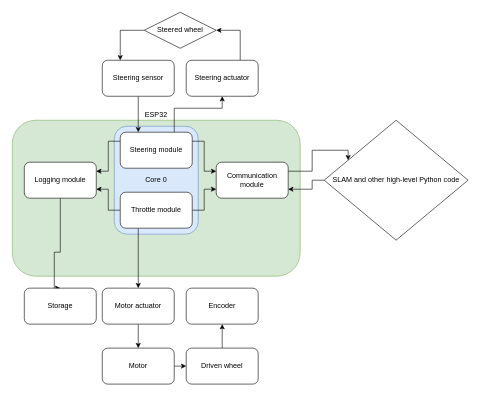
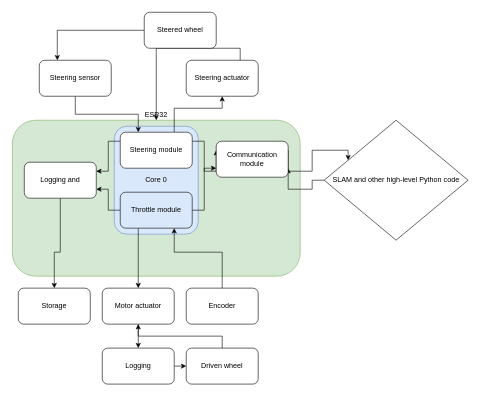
- <mxCell id="27" value="Steered wheel" style="rhombus;whiteSpace=wrap;html=1;" vertex="1" parent="1"><mxGeometry x="240" y="20" width="120" height="60" as="geometry" /></mxCell>
+ <mxCell id="27" value="Steered wheel" style="rounded=1;whiteSpace=wrap;html=1;" vertex="1" parent="1"><mxGeometry x="240" y="20" width="120" height="60" as="geometry" /></mxCell>
- <mxCell id="4" style="edgeStyle=orthogonalEdgeStyle;rounded=0;orthogonalLoop=1;jettySize=auto;html=1;exitX=0.75;exitY=0;exitDx=0;exitDy=0;entryX=1;entryY=0.5;entryDx=0;entryDy=0;" edge="1" parent="1" source="5" target="27"><mxGeometry relative="1" as="geometry" /></mxCell>
+ <mxCell id="4" style="edgeStyle=orthogonalEdgeStyle;rounded=0;orthogonalLoop=1;jettySize=auto;html=1;exitX=0.75;exitY=0;exitDx=0;exitDy=0;" edge="1" parent="1" source="5" target="2"><mxGeometry relative="1" as="geometry" /></mxCell>
- <mxCell id="7" value="Steering sensor" style="rounded=1;whiteSpace=wrap;html=1;" parent="1" vertex="1"><mxGeometry x="170" y="100" width="120" height="60" as="geometry" /></mxCell>
+ <mxCell id="7" value="Steering sensor" style="rounded=1;whiteSpace=wrap;html=1;" parent="1" vertex="1"><mxGeometry x="65" y="100" width="120" height="60" as="geometry" /></mxCell>
- <mxCell id="31" value="Logging module" style="rounded=1;whiteSpace=wrap;html=1;" vertex="1" parent="1"><mxGeometry x="40" y="270" width="120" height="60" as="geometry" /></mxCell>
+ <mxCell id="31" value="Logging and" style="rounded=1;whiteSpace=wrap;html=1;" vertex="1" parent="1"><mxGeometry x="40" y="270" width="120" height="60" as="geometry" /></mxCell>
- <mxCell id="29" value="Communication&lt;br&gt;module" style="rounded=1;whiteSpace=wrap;html=1;" vertex="1" parent="1"><mxGeometry x="360" y="270" width="120" height="60" as="geometry" /></mxCell>
+ <mxCell id="29" value="Communication&lt;br&gt;module" style="rounded=1;whiteSpace=wrap;html=1;" vertex="1" parent="1"><mxGeometry x="360" y="235" width="120" height="60" as="geometry" /></mxCell>
- <mxCell id="19" value="Throttle module" style="rounded=1;whiteSpace=wrap;html=1;" parent="1" vertex="1"><mxGeometry x="200" y="320" width="120" height="60" as="geometry" /></mxCell>
+ <mxCell id="19" value="Throttle module" style="rounded=1;whiteSpace=wrap;html=1;fillColor=#dae8fc;" parent="1" vertex="1"><mxGeometry x="200" y="320" width="120" height="60" as="geometry" /></mxCell>
+ <mxCell id="12" style="edgeStyle=orthogonalEdgeStyle;rounded=0;orthogonalLoop=1;jettySize=auto;html=1;exitX=0.5;exitY=0;exitDx=0;exitDy=0;entryX=0.75;entryY=1;entryDx=0;entryDy=0;" parent="1" source="13" target="19" edge="1"><mxGeometry relative="1" as="geometry"><Array as="points"><mxPoint x="370" y="420" /><mxPoint x="290" y="420" /></Array></mxGeometry></mxCell>
- <mxCell id="32" value="Storage" style="rounded=1;whiteSpace=wrap;html=1;" vertex="1" parent="1"><mxGeometry x="40" y="480" width="120" height="60" as="geometry" /></mxCell>
+ <mxCell id="32" value="Storage" style="rounded=1;whiteSpace=wrap;html=1;" vertex="1" parent="1"><mxGeometry x="30" y="480" width="120" height="60" as="geometry" /></mxCell>
- <mxCell id="10" style="edgeStyle=orthogonalEdgeStyle;rounded=0;orthogonalLoop=1;jettySize=auto;html=1;exitX=0.5;exitY=0;exitDx=0;exitDy=0;entryX=0.5;entryY=1;entryDx=0;entryDy=0;" parent="1" source="11" target="13" edge="1"><mxGeometry relative="1" as="geometry" /></mxCell>
+ <mxCell id="10" style="edgeStyle=orthogonalEdgeStyle;rounded=0;orthogonalLoop=1;jettySize=auto;html=1;exitX=0.5;exitY=0;exitDx=0;exitDy=0;" parent="1" source="11" target="15" edge="1"><mxGeometry relative="1" as="geometry" /></mxCell>
- <mxCell id="9" value="Motor" style="rounded=1;whiteSpace=wrap;html=1;" parent="1" vertex="1"><mxGeometry x="170" y="580" width="120" height="60" as="geometry" /></mxCell>
+ <mxCell id="9" value="Logging" style="rounded=1;whiteSpace=wrap;html=1;" parent="1" vertex="1"><mxGeometry x="170" y="580" width="120" height="60" as="geometry" /></mxCell>
